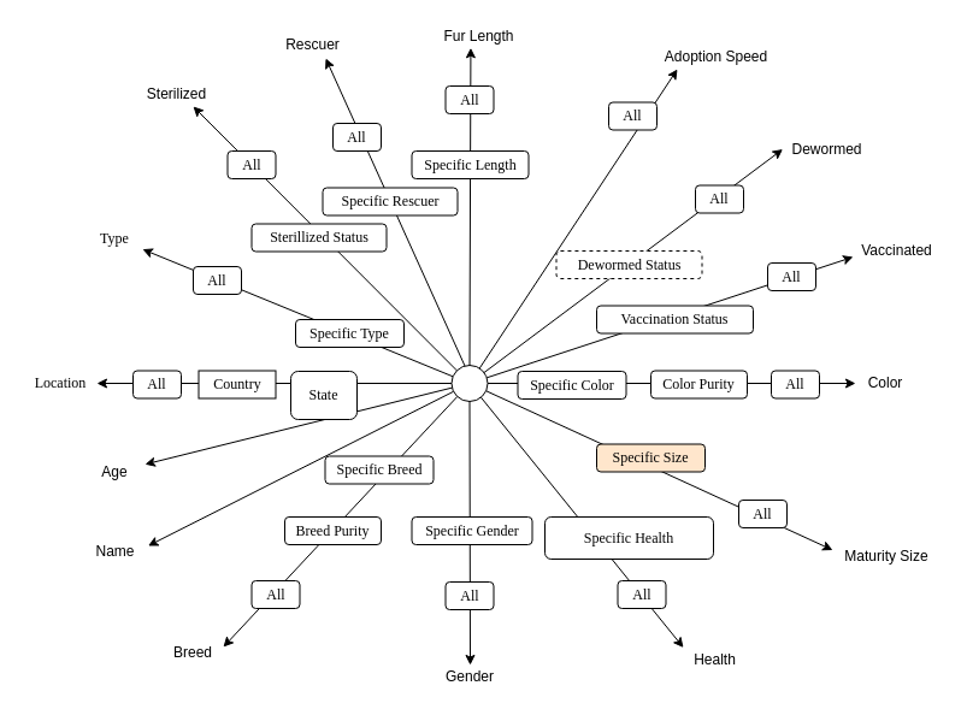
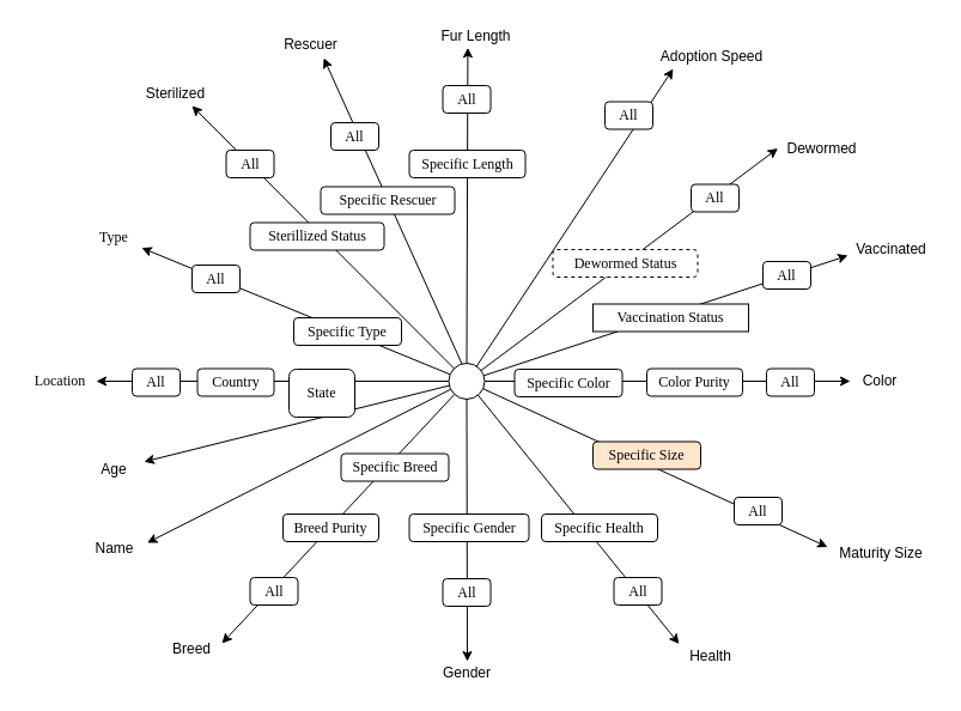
- <mxCell id="38" value="Vaccination Status" style="whiteSpace=wrap;html=1;rounded=1;shadow=0;labelBackgroundColor=none;strokeColor=#000000;strokeWidth=1;fillColor=#ffffff;fontFamily=Verdana;fontSize=12;fontColor=#000000;align=center;glass=0;" parent="1" vertex="1"><mxGeometry x="495" y="253.5" width="130" height="23" as="geometry" /></mxCell>
+ <mxCell id="38" value="Vaccination Status" style="whiteSpace=wrap;html=1;shadow=0;labelBackgroundColor=none;strokeColor=#000000;strokeWidth=1;fillColor=#ffffff;fontFamily=Verdana;fontSize=12;fontColor=#000000;align=center;glass=0;rounded=0;" parent="1" vertex="1"><mxGeometry x="495" y="253.5" width="130" height="23" as="geometry" /></mxCell>
- <mxCell id="53" value="Country" style="whiteSpace=wrap;html=1;shadow=0;labelBackgroundColor=none;strokeColor=#000000;strokeWidth=1;fillColor=#ffffff;fontFamily=Verdana;fontSize=12;fontColor=#000000;align=center;glass=0;rounded=0;" parent="1" vertex="1"><mxGeometry x="164.5" y="307.5" width="64" height="23" as="geometry" /></mxCell>
+ <mxCell id="53" value="Country" style="whiteSpace=wrap;html=1;rounded=1;shadow=0;labelBackgroundColor=none;strokeColor=#000000;strokeWidth=1;fillColor=#ffffff;fontFamily=Verdana;fontSize=12;fontColor=#000000;align=center;glass=0;" parent="1" vertex="1"><mxGeometry x="164.5" y="307.5" width="64" height="23" as="geometry" /></mxCell>
- <mxCell id="17" value="Specific Breed" style="whiteSpace=wrap;html=1;rounded=1;shadow=0;labelBackgroundColor=none;strokeColor=#000000;strokeWidth=1;fillColor=#ffffff;fontFamily=Verdana;fontSize=12;fontColor=#000000;align=center;glass=0;" parent="1" vertex="1"><mxGeometry x="269.5" y="378.5" width="90" height="23" as="geometry" /></mxCell>
+ <mxCell id="17" value="Specific Breed" style="whiteSpace=wrap;html=1;rounded=1;shadow=0;labelBackgroundColor=none;strokeColor=#000000;strokeWidth=1;fillColor=#ffffff;fontFamily=Verdana;fontSize=12;fontColor=#000000;align=center;glass=0;" parent="1" vertex="1"><mxGeometry x="284.5" y="378.5" width="90" height="23" as="geometry" /></mxCell>
- <mxCell id="50" value="Specific Health&lt;br&gt;" style="whiteSpace=wrap;html=1;rounded=1;shadow=0;labelBackgroundColor=none;strokeColor=#000000;strokeWidth=1;fillColor=#ffffff;fontFamily=Verdana;fontSize=12;fontColor=#000000;align=center;glass=0;" parent="1" vertex="1"><mxGeometry x="452" y="429" width="140" height="35" as="geometry" /></mxCell>
+ <mxCell id="50" value="Specific Health&lt;br&gt;" style="whiteSpace=wrap;html=1;rounded=1;shadow=0;labelBackgroundColor=none;strokeColor=#000000;strokeWidth=1;fillColor=#ffffff;fontFamily=Verdana;fontSize=12;fontColor=#000000;align=center;glass=0;" parent="1" vertex="1"><mxGeometry x="452" y="429" width="97" height="23" as="geometry" /></mxCell>
